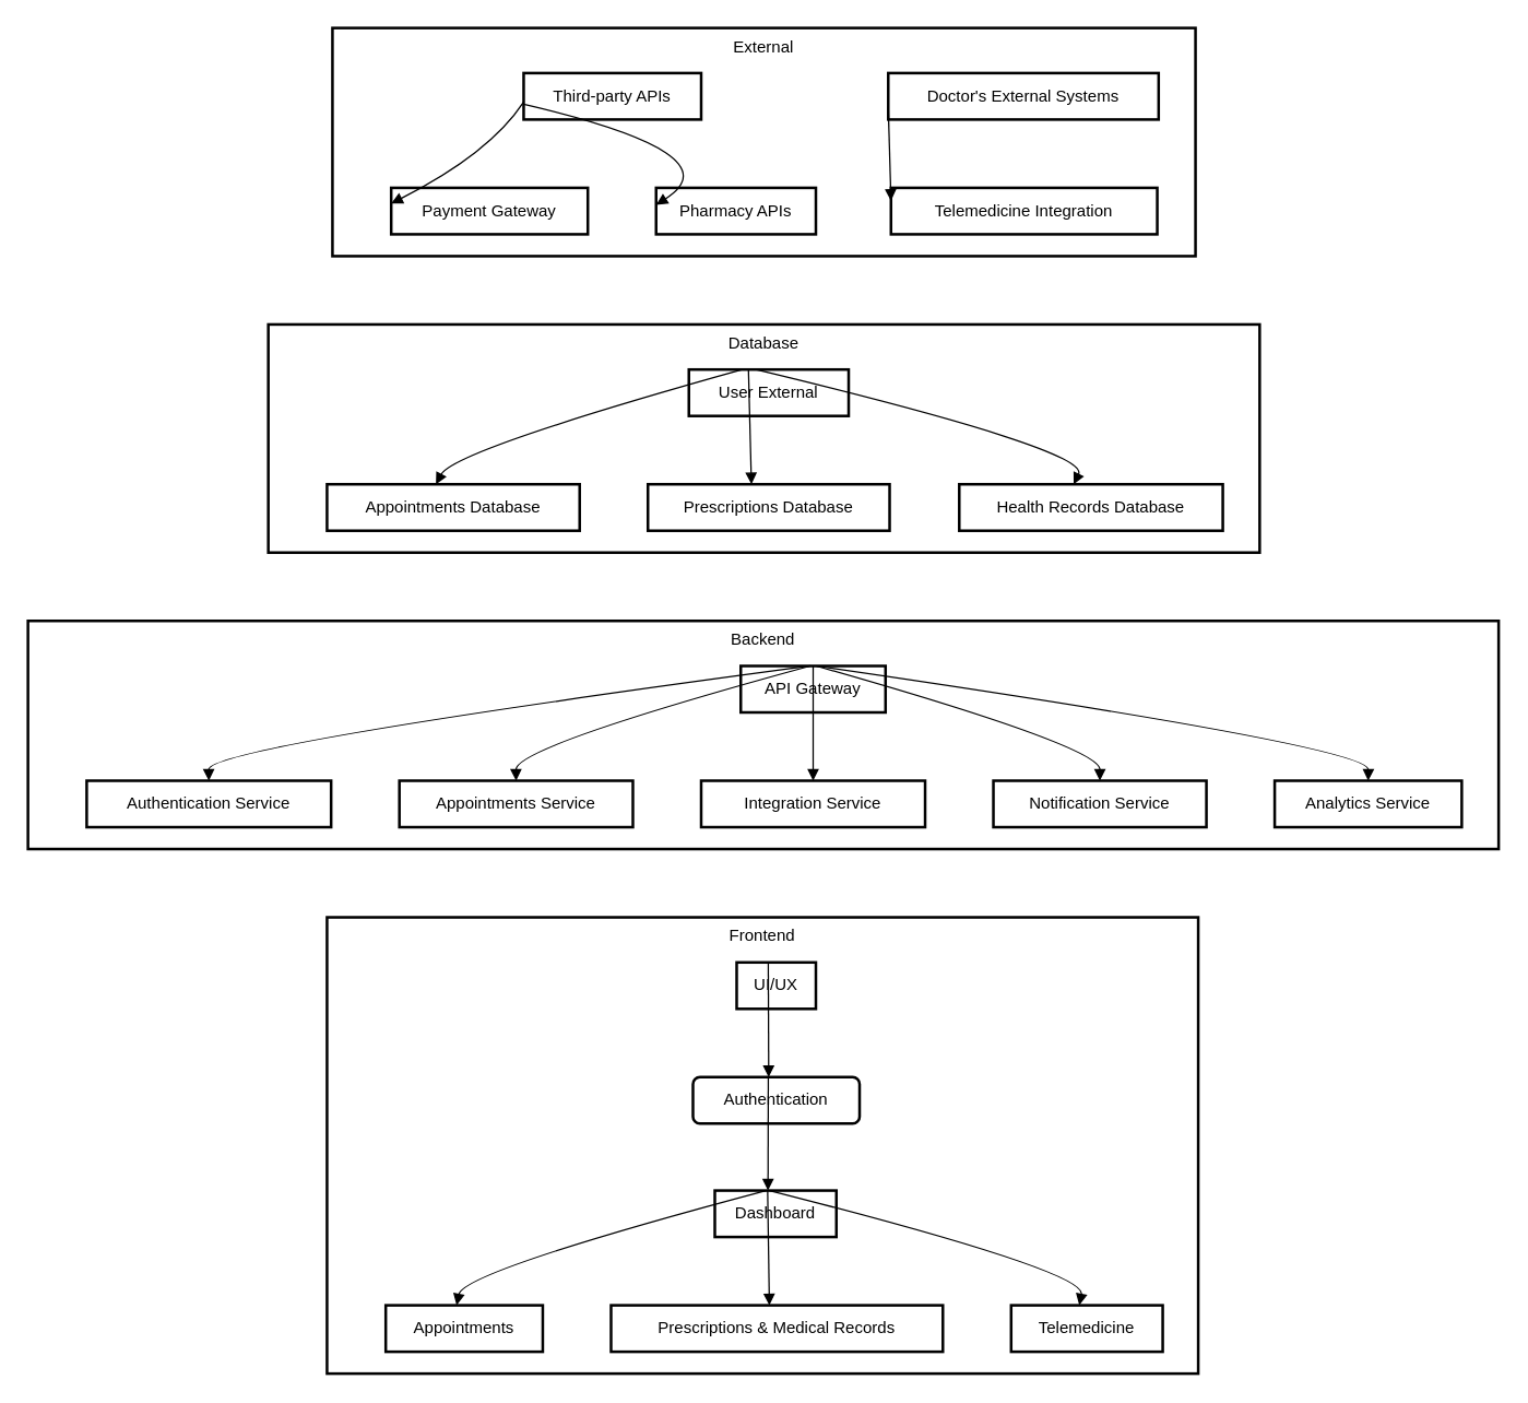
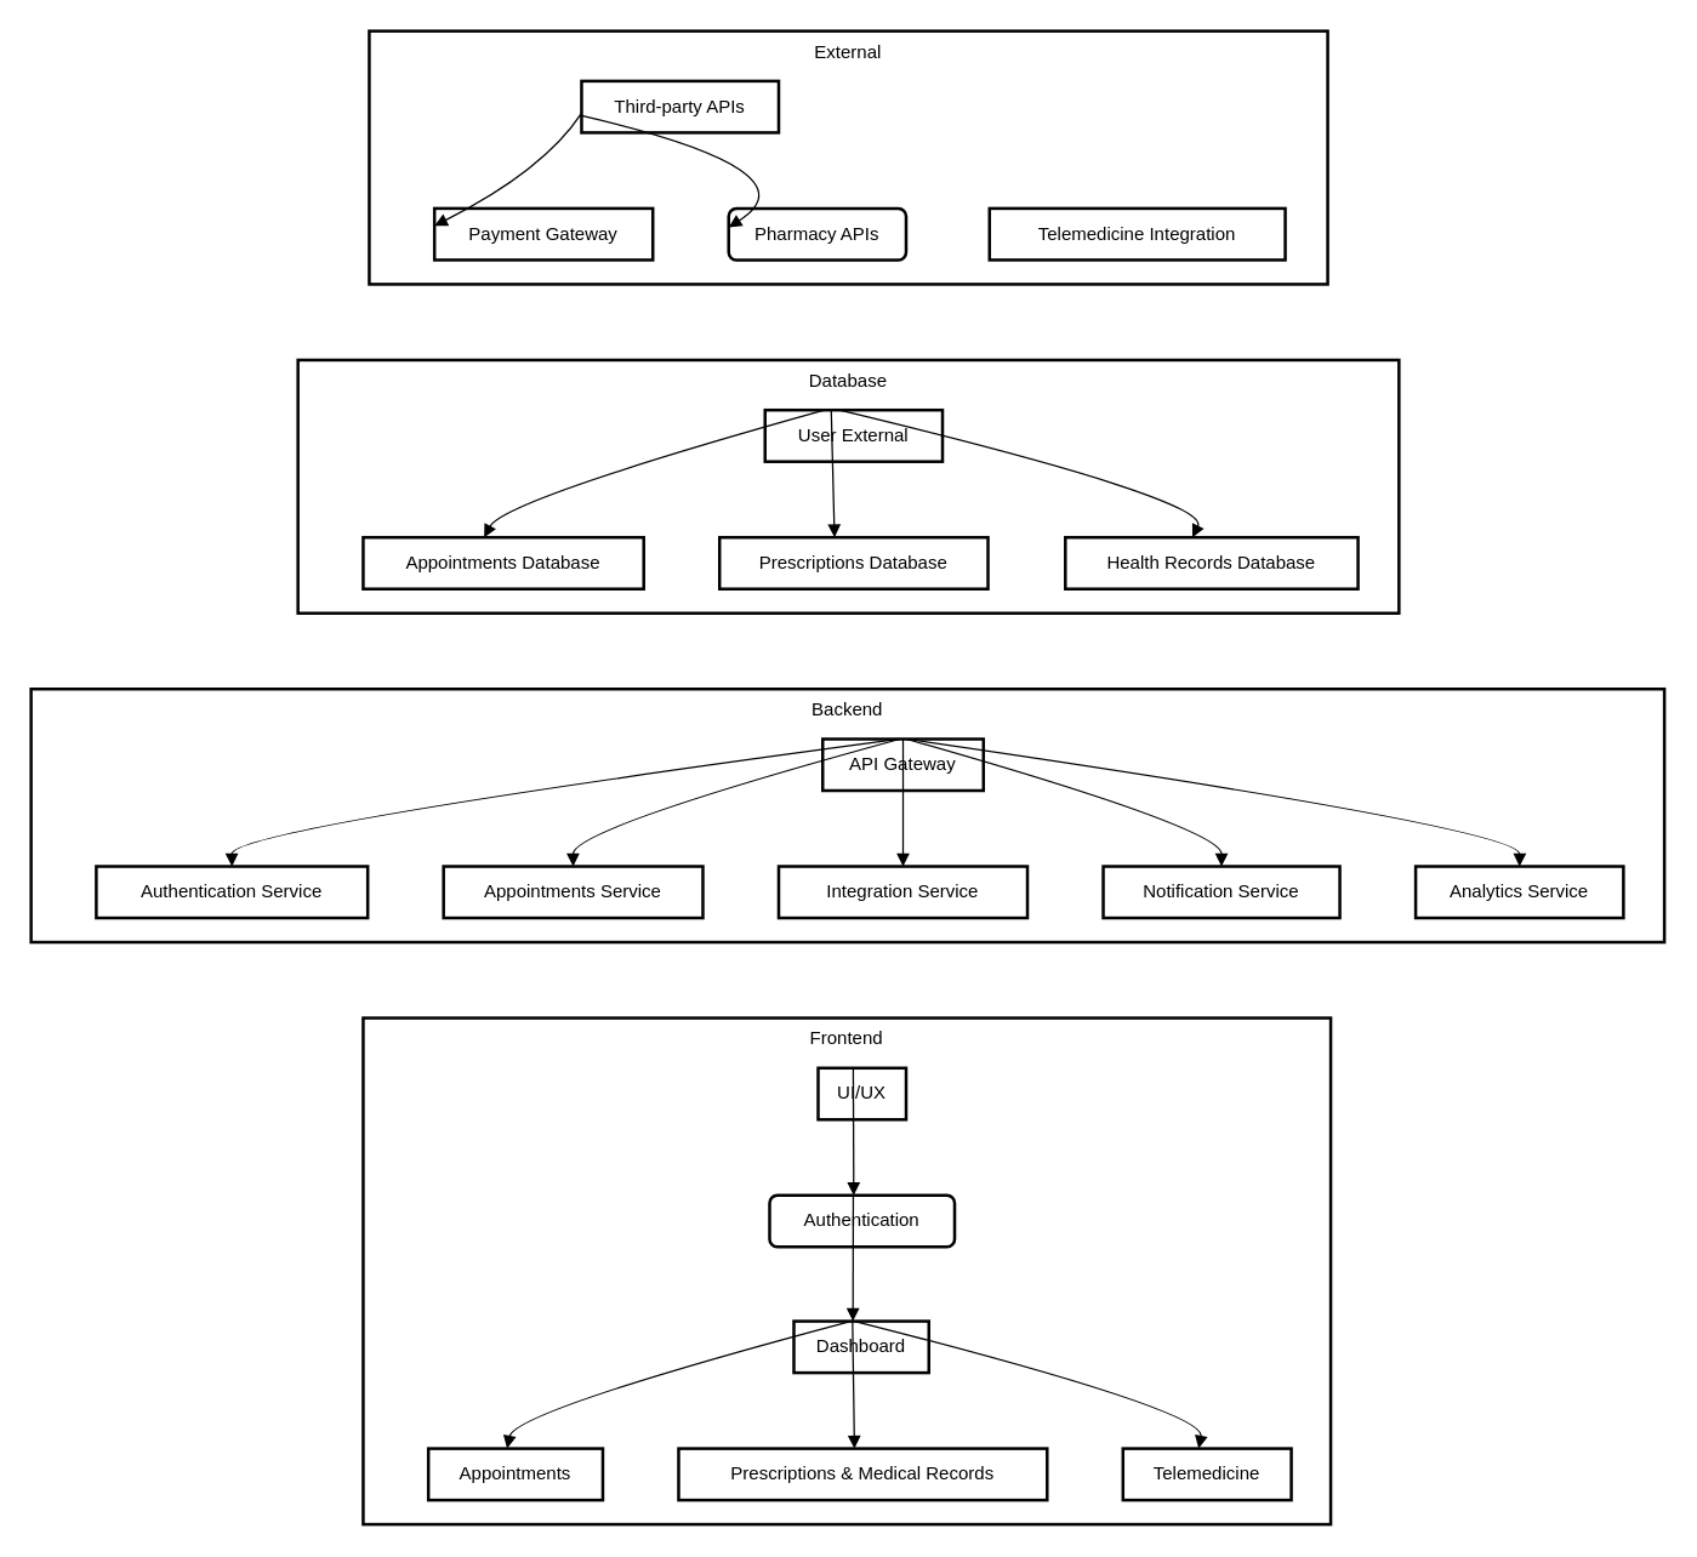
- <mxCell id="6" value="Doctor's External Systems" style="whiteSpace=wrap;strokeWidth=2;" vertex="1" parent="2"><mxGeometry x="407" y="33" width="198" height="34" as="geometry" /></mxCell>
- <mxCell id="10" value="" style="curved=1;startArrow=none;endArrow=block;exitX=-0.63;exitY=0.99;entryX=-0.65;entryY=-0.01;" edge="1" parent="2" source="6" target="7"><mxGeometry relative="1" as="geometry"><Array as="points" /></mxGeometry></mxCell>
- <mxCell id="5" value="Pharmacy APIs" style="whiteSpace=wrap;strokeWidth=2;" vertex="1" parent="2"><mxGeometry x="237" y="117" width="117" height="34" as="geometry" /></mxCell>
+ <mxCell id="5" value="Pharmacy APIs" style="whiteSpace=wrap;strokeWidth=2;rounded=1;" vertex="1" parent="2"><mxGeometry x="237" y="117" width="117" height="34" as="geometry" /></mxCell>
